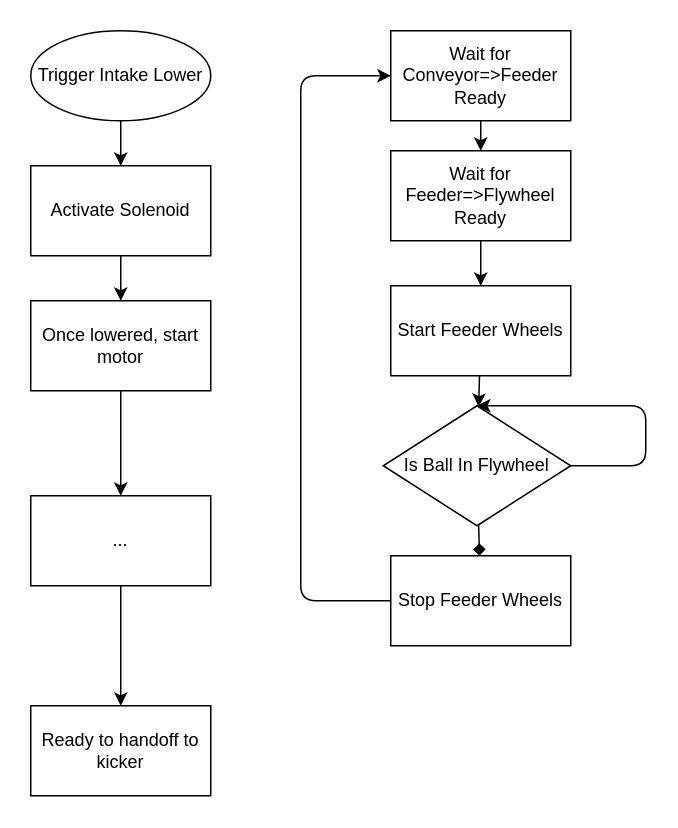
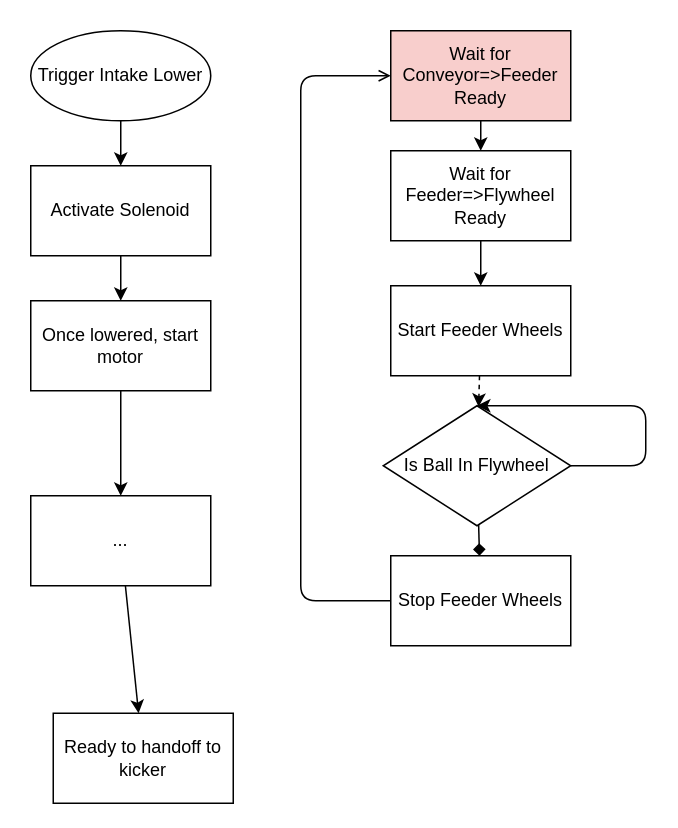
- <mxCell id="20" style="edgeStyle=none;html=1;exitX=0;exitY=0.5;exitDx=0;exitDy=0;entryX=0;entryY=0.5;entryDx=0;entryDy=0;" edge="1" parent="1" source="21" target="12"><mxGeometry relative="1" as="geometry"><Array as="points"><mxPoint x="200" y="400" /><mxPoint x="200" y="50" /></Array></mxGeometry></mxCell>
+ <mxCell id="20" style="edgeStyle=none;html=1;exitX=0;exitY=0.5;exitDx=0;exitDy=0;entryX=0;entryY=0.5;entryDx=0;entryDy=0;endArrow=open;" edge="1" parent="1" source="21" target="12"><mxGeometry relative="1" as="geometry"><Array as="points"><mxPoint x="200" y="400" /><mxPoint x="200" y="50" /></Array></mxGeometry></mxCell>
- <mxCell id="12" value="Wait for Conveyor=&amp;gt;Feeder&lt;br&gt;Ready" style="whiteSpace=wrap;html=1;rounded=0;" vertex="1" parent="1"><mxGeometry x="260" y="20" width="120" height="60" as="geometry" /></mxCell>
+ <mxCell id="12" value="Wait for Conveyor=&amp;gt;Feeder&lt;br&gt;Ready" style="whiteSpace=wrap;html=1;rounded=0;fillColor=#f8cecc;" vertex="1" parent="1"><mxGeometry x="260" y="20" width="120" height="60" as="geometry" /></mxCell>
- <mxCell id="15" value="" style="edgeStyle=none;html=1;" edge="1" parent="1" source="16" target="19"><mxGeometry relative="1" as="geometry" /></mxCell>
+ <mxCell id="15" value="" style="edgeStyle=none;html=1;dashed=1;" edge="1" parent="1" source="16" target="19"><mxGeometry relative="1" as="geometry" /></mxCell>
- <mxCell id="10" value="Ready to handoff to kicker" style="whiteSpace=wrap;html=1;rounded=0;" vertex="1" parent="1"><mxGeometry x="20" y="470" width="120" height="60" as="geometry" /></mxCell>
+ <mxCell id="10" value="Ready to handoff to kicker" style="whiteSpace=wrap;html=1;rounded=0;" vertex="1" parent="1"><mxGeometry x="35" y="475" width="120" height="60" as="geometry" /></mxCell>
